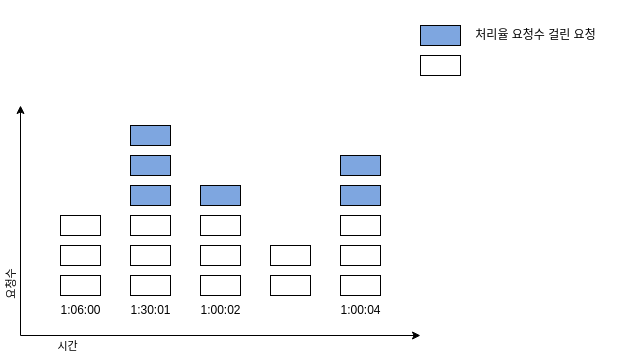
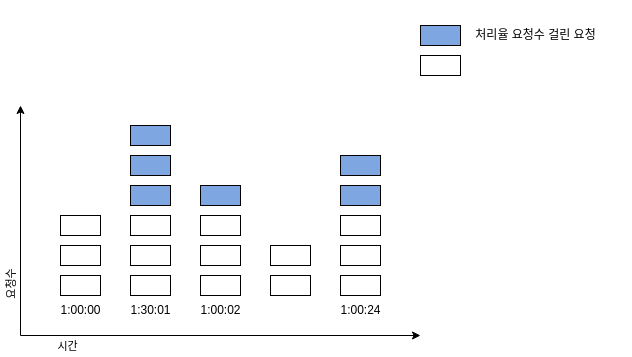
- <mxCell id="22" value="1:06:00" style="text;html=1;align=center;verticalAlign=middle;resizable=0;points=[];autosize=1;strokeColor=none;fillColor=none;" vertex="1" parent="1"><mxGeometry x="50" y="295" width="60" height="30" as="geometry" /></mxCell>
+ <mxCell id="22" value="1:00:00" style="text;html=1;align=center;verticalAlign=middle;resizable=0;points=[];autosize=1;strokeColor=none;fillColor=none;" vertex="1" parent="1"><mxGeometry x="50" y="295" width="60" height="30" as="geometry" /></mxCell>
- <mxCell id="25" value="1:00:04" style="text;html=1;align=center;verticalAlign=middle;resizable=0;points=[];autosize=1;strokeColor=none;fillColor=none;" vertex="1" parent="1"><mxGeometry x="330" y="295" width="60" height="30" as="geometry" /></mxCell>
+ <mxCell id="25" value="1:00:24" style="text;html=1;align=center;verticalAlign=middle;resizable=0;points=[];autosize=1;strokeColor=none;fillColor=none;" vertex="1" parent="1"><mxGeometry x="330" y="295" width="60" height="30" as="geometry" /></mxCell>
